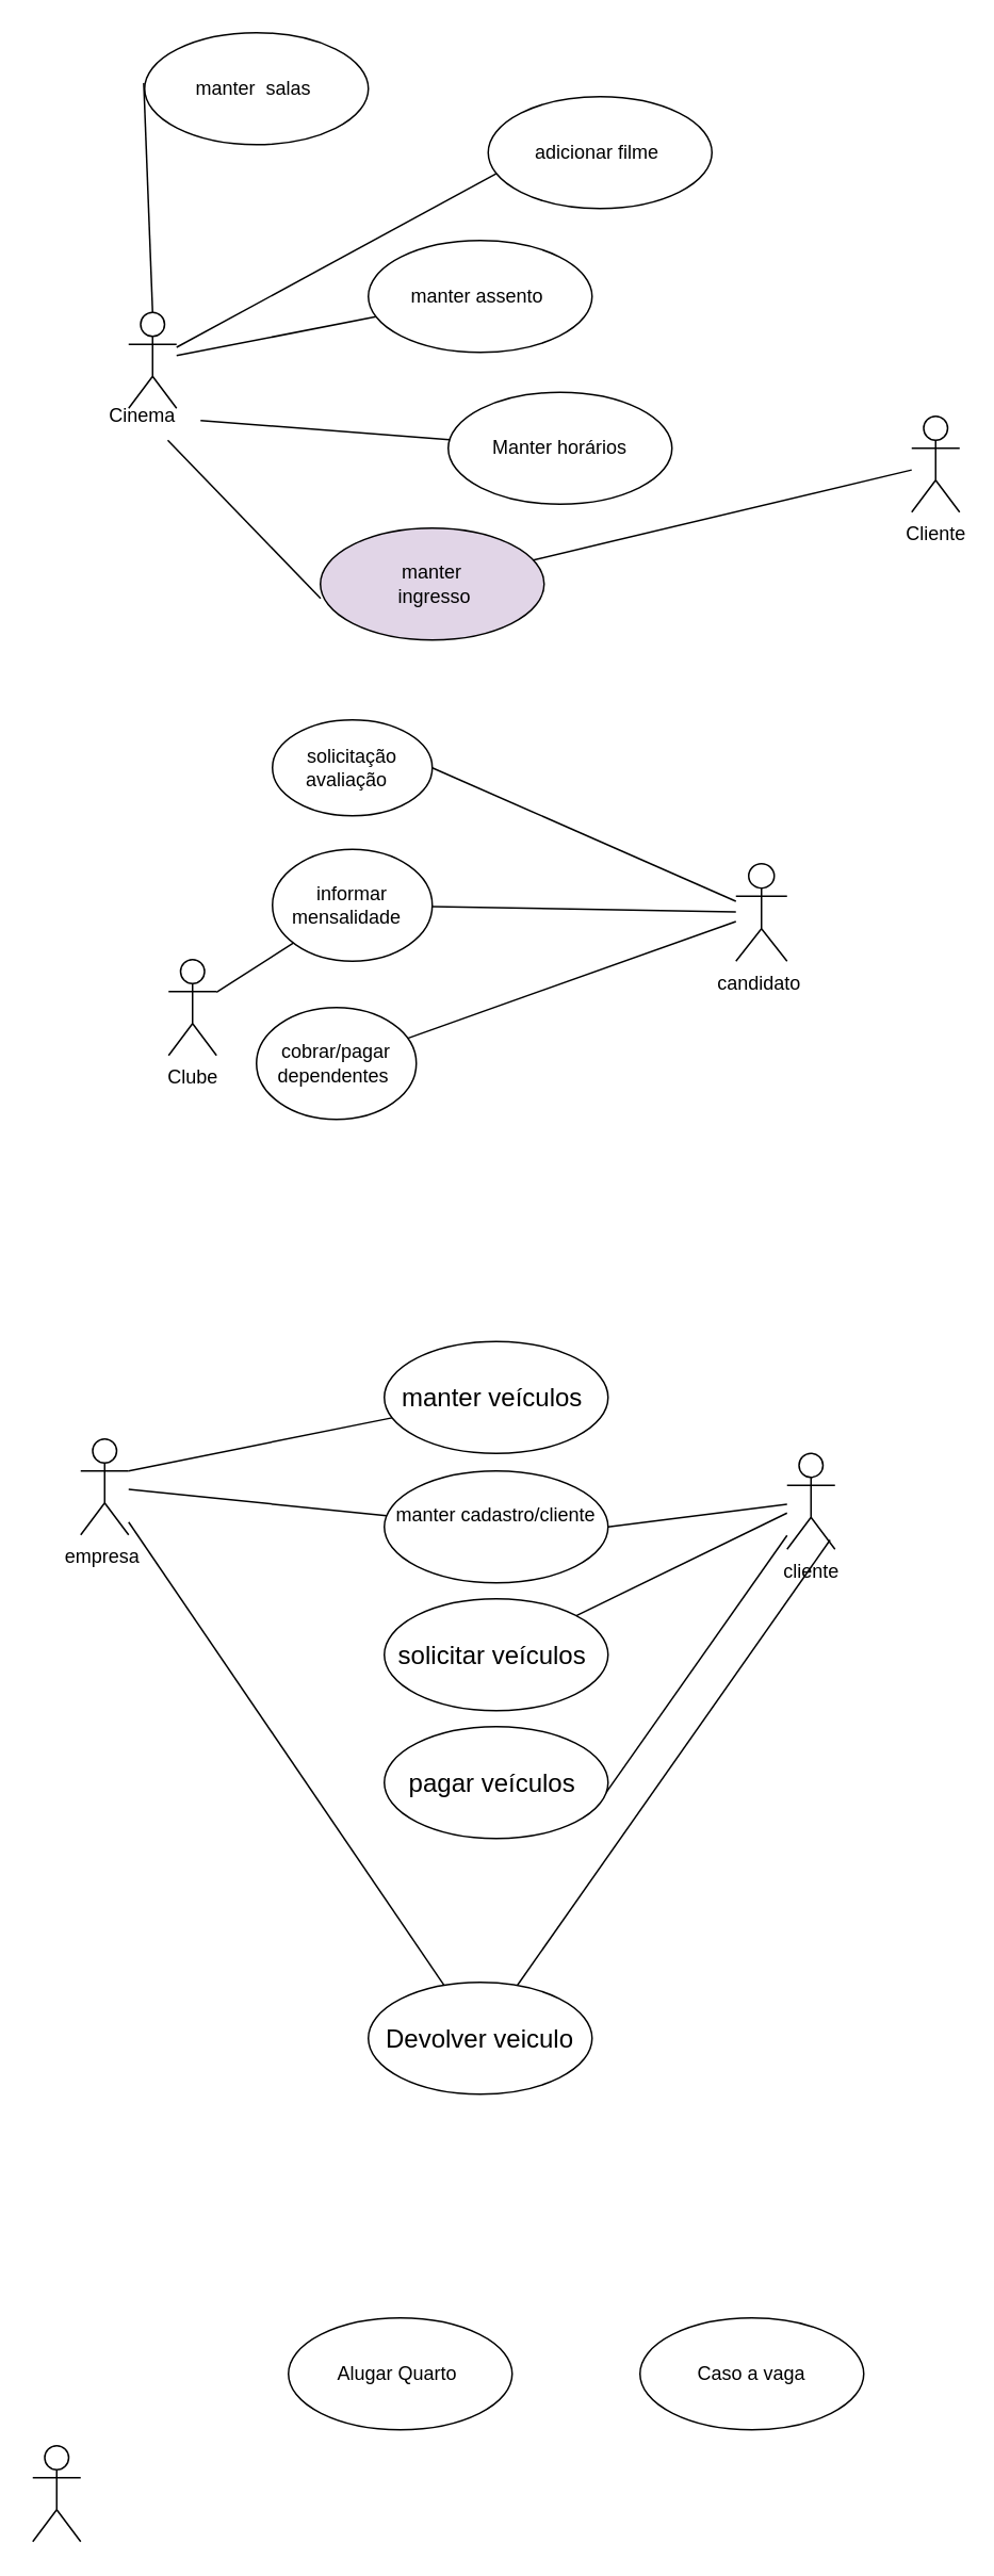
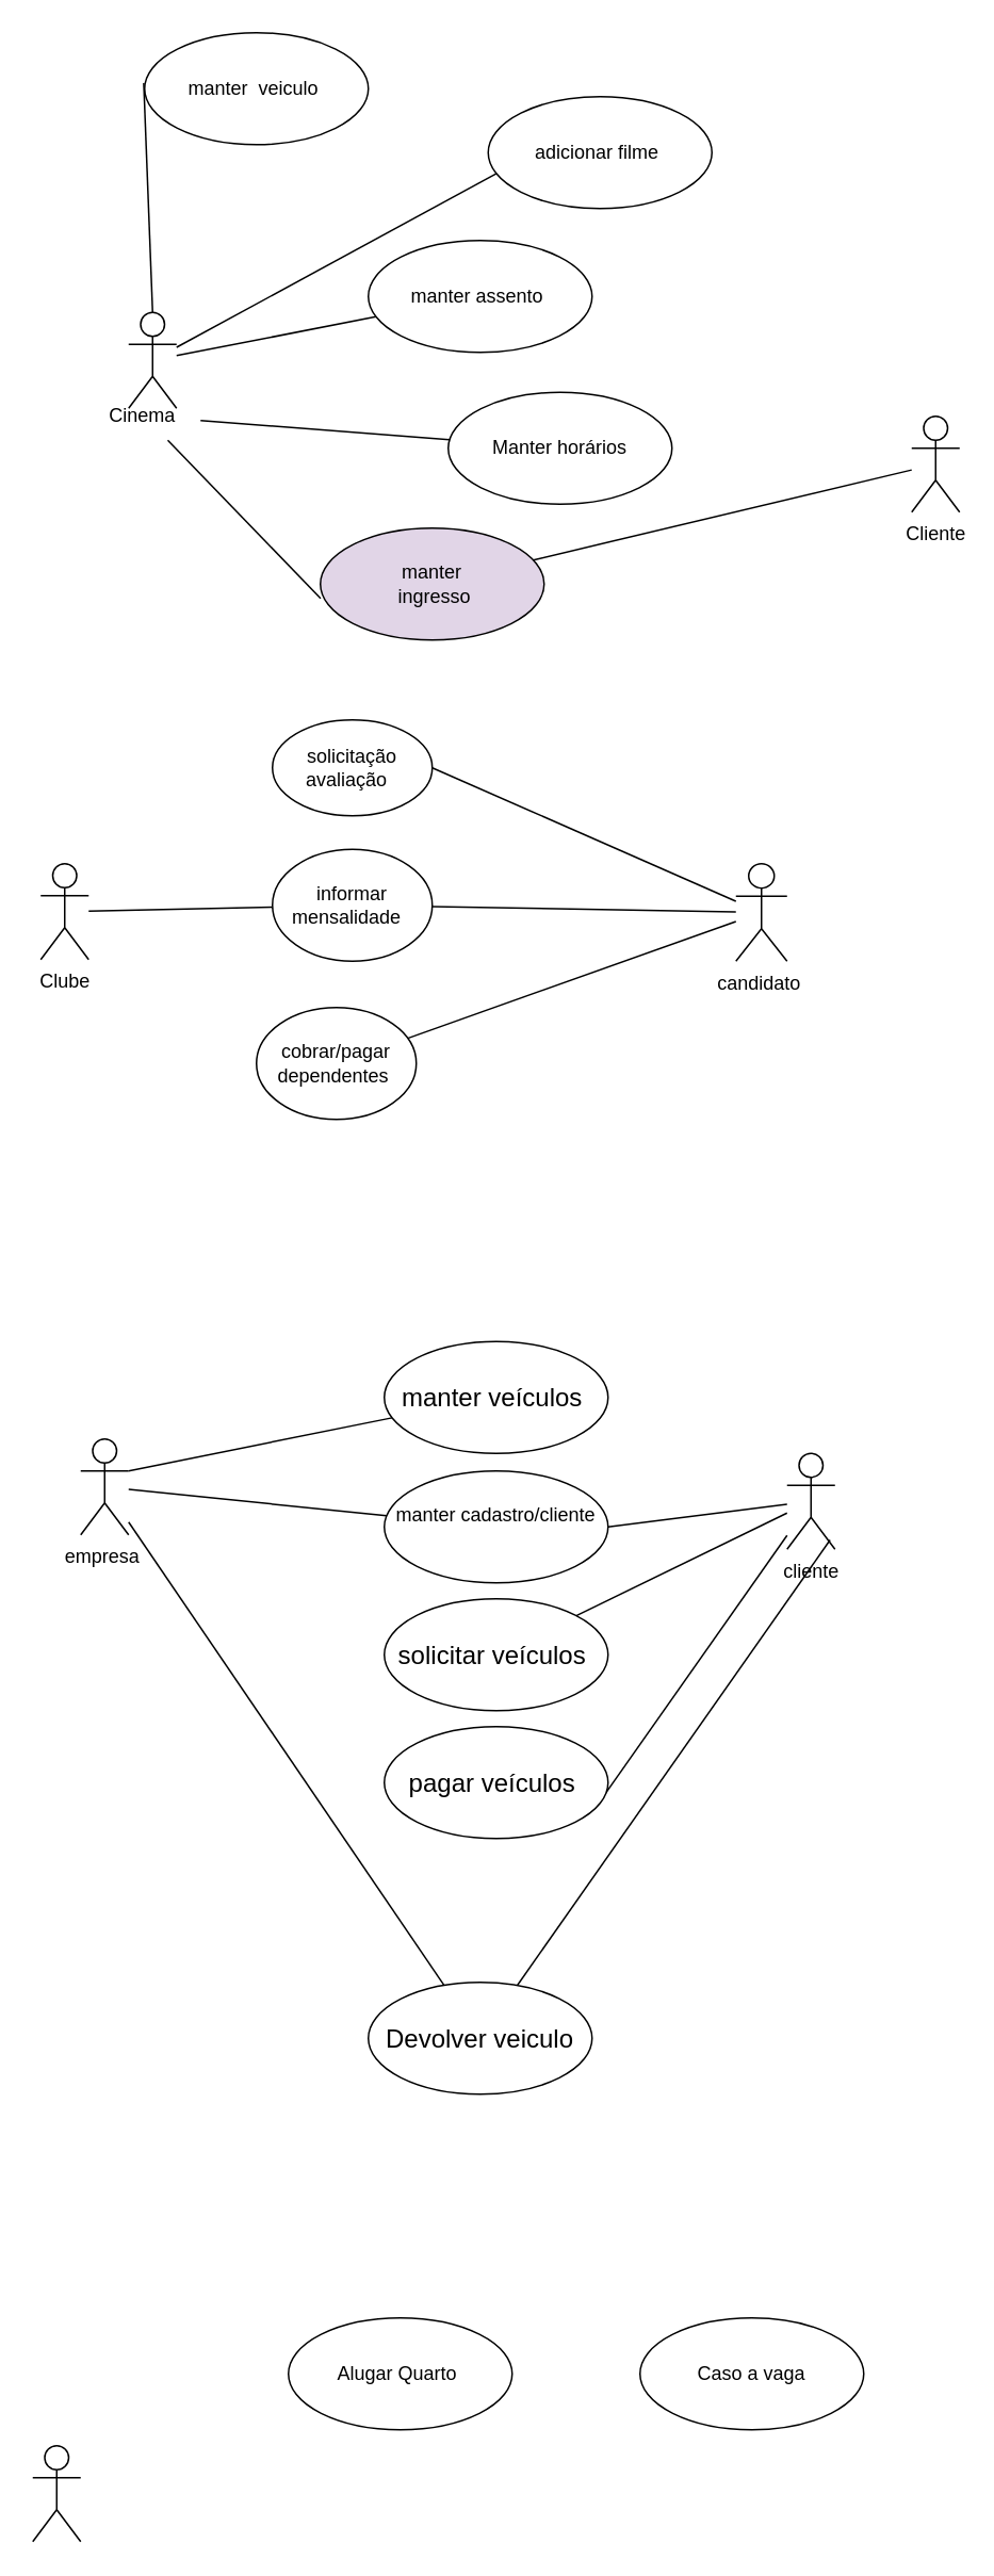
- <mxCell id="10" value="manter&amp;nbsp; salas&amp;nbsp;" style="ellipse;whiteSpace=wrap;html=1;" parent="1" vertex="1"><mxGeometry x="90" y="20" width="140" height="70" as="geometry" /></mxCell>
+ <mxCell id="10" value="manter&amp;nbsp; veiculo&amp;nbsp;" style="ellipse;whiteSpace=wrap;html=1;" parent="1" vertex="1"><mxGeometry x="90" y="20" width="140" height="70" as="geometry" /></mxCell>
- <mxCell id="17" value="Clube" style="shape=umlActor;html=1;verticalLabelPosition=bottom;verticalAlign=top;align=center;" parent="1" vertex="1"><mxGeometry x="105" y="600" width="30" height="60" as="geometry" /></mxCell>
+ <mxCell id="17" value="Clube" style="shape=umlActor;html=1;verticalLabelPosition=bottom;verticalAlign=top;align=center;" parent="1" vertex="1"><mxGeometry x="25" y="540" width="30" height="60" as="geometry" /></mxCell>
